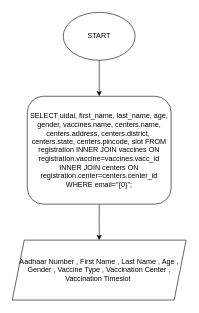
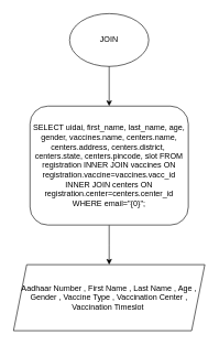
- <mxCell id="6" value="START" style="ellipse;whiteSpace=wrap;html=1;" vertex="1" parent="1"><mxGeometry x="105" y="20" width="120" height="80" as="geometry" /></mxCell>
+ <mxCell id="6" value="JOIN" style="ellipse;whiteSpace=wrap;html=1;" vertex="1" parent="1"><mxGeometry x="105" y="20" width="120" height="80" as="geometry" /></mxCell>
